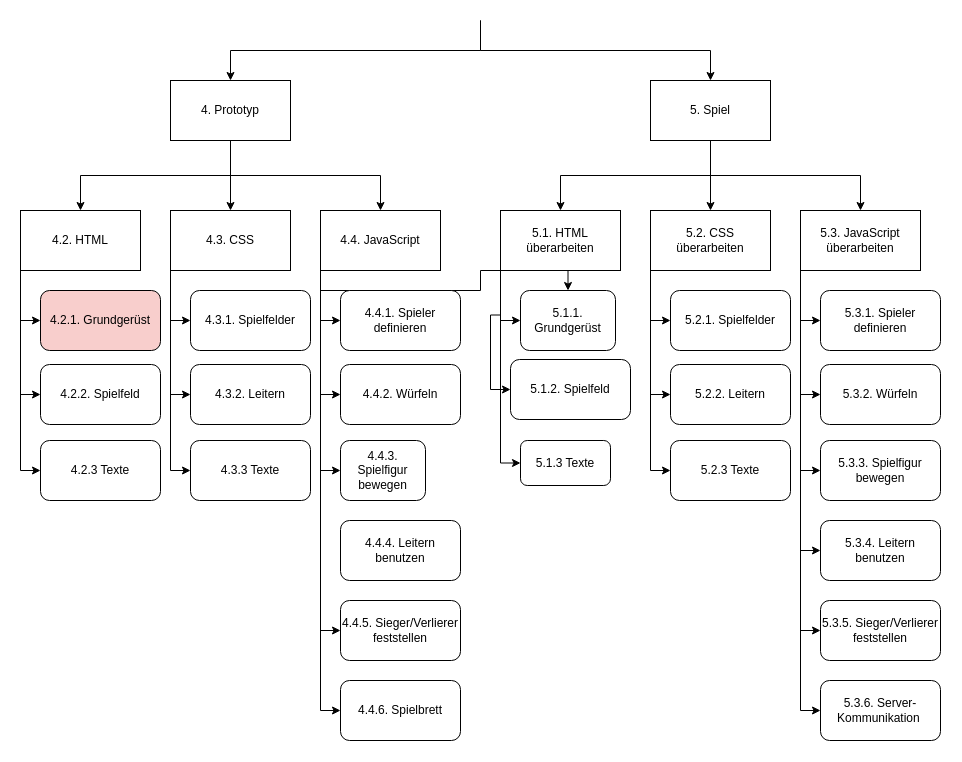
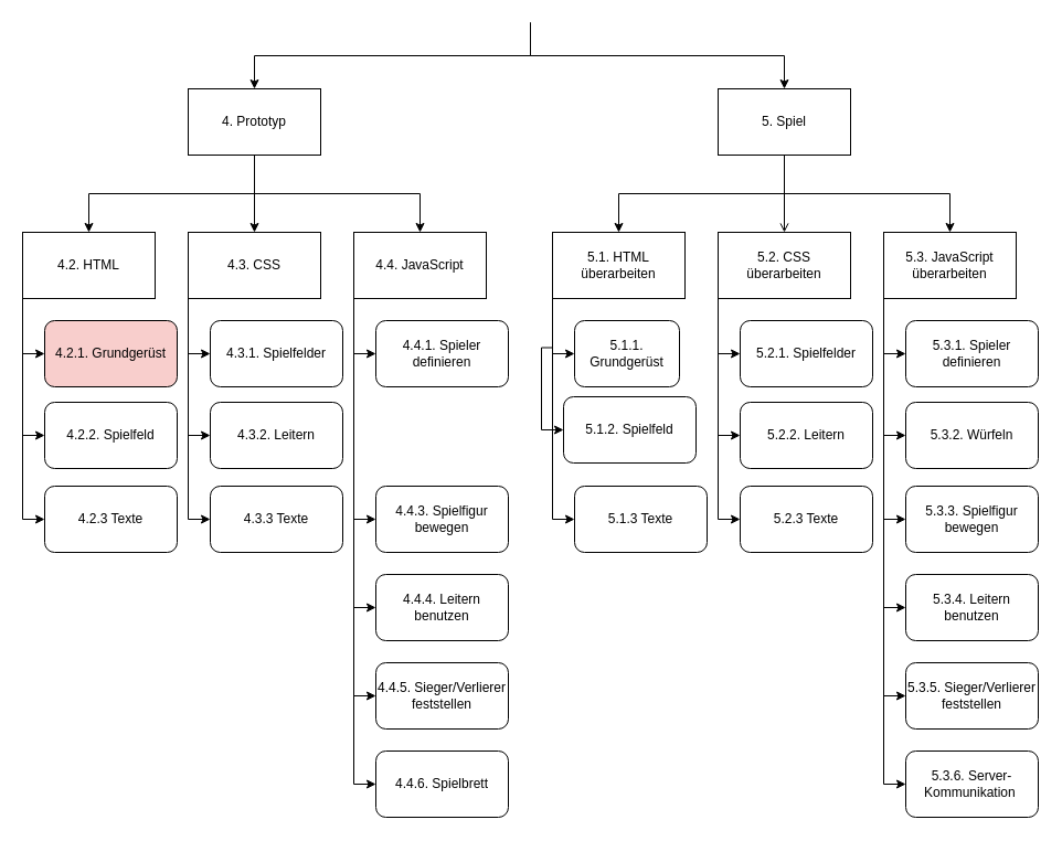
- <mxCell id="25" style="edgeStyle=orthogonalEdgeStyle;rounded=0;orthogonalLoop=1;jettySize=auto;html=1;exitX=0.5;exitY=1;exitDx=0;exitDy=0;" parent="1" source="28" target="36" edge="1"><mxGeometry relative="1" as="geometry" /></mxCell>
+ <mxCell id="25" style="edgeStyle=orthogonalEdgeStyle;rounded=0;orthogonalLoop=1;jettySize=auto;html=1;exitX=0.5;exitY=1;exitDx=0;exitDy=0;endArrow=open;" parent="1" source="28" target="36" edge="1"><mxGeometry relative="1" as="geometry" /></mxCell>
- <mxCell id="13" style="edgeStyle=orthogonalEdgeStyle;rounded=0;orthogonalLoop=1;jettySize=auto;html=1;exitX=0;exitY=1;exitDx=0;exitDy=0;" edge="1" parent="1" source="16" target="49"><mxGeometry relative="1" as="geometry" /></mxCell>
+ <mxCell id="13" style="edgeStyle=orthogonalEdgeStyle;rounded=0;orthogonalLoop=1;jettySize=auto;html=1;exitX=0;exitY=1;exitDx=0;exitDy=0;entryX=0;entryY=0.5;entryDx=0;entryDy=0;" edge="1" parent="1" source="16" target="53"><mxGeometry relative="1" as="geometry" /></mxCell>
- <mxCell id="11" style="edgeStyle=orthogonalEdgeStyle;rounded=0;orthogonalLoop=1;jettySize=auto;html=1;exitX=0;exitY=1;exitDx=0;exitDy=0;entryX=0;entryY=0.5;entryDx=0;entryDy=0;" edge="1" parent="1" source="16" target="48"><mxGeometry relative="1" as="geometry" /></mxCell>
- <mxCell id="48" value="4.4.2. Würfeln" style="rounded=1;whiteSpace=wrap;html=1;" parent="1" vertex="1"><mxGeometry x="340" y="364" width="120" height="60" as="geometry" /></mxCell>
- <mxCell id="57" value="5.1.3 Texte" style="rounded=1;whiteSpace=wrap;html=1;" parent="1" vertex="1"><mxGeometry x="520" y="440" width="90" height="45" as="geometry" /></mxCell>
+ <mxCell id="57" value="5.1.3 Texte" style="rounded=1;whiteSpace=wrap;html=1;" parent="1" vertex="1"><mxGeometry x="520" y="440" width="120" height="60" as="geometry" /></mxCell>
- <mxCell id="52" value="4.4.3. Spielfigur bewegen" style="rounded=1;whiteSpace=wrap;html=1;" parent="1" vertex="1"><mxGeometry x="340" y="440" width="85" height="60" as="geometry" /></mxCell>
+ <mxCell id="52" value="4.4.3. Spielfigur bewegen" style="rounded=1;whiteSpace=wrap;html=1;" parent="1" vertex="1"><mxGeometry x="340" y="440" width="120" height="60" as="geometry" /></mxCell>
